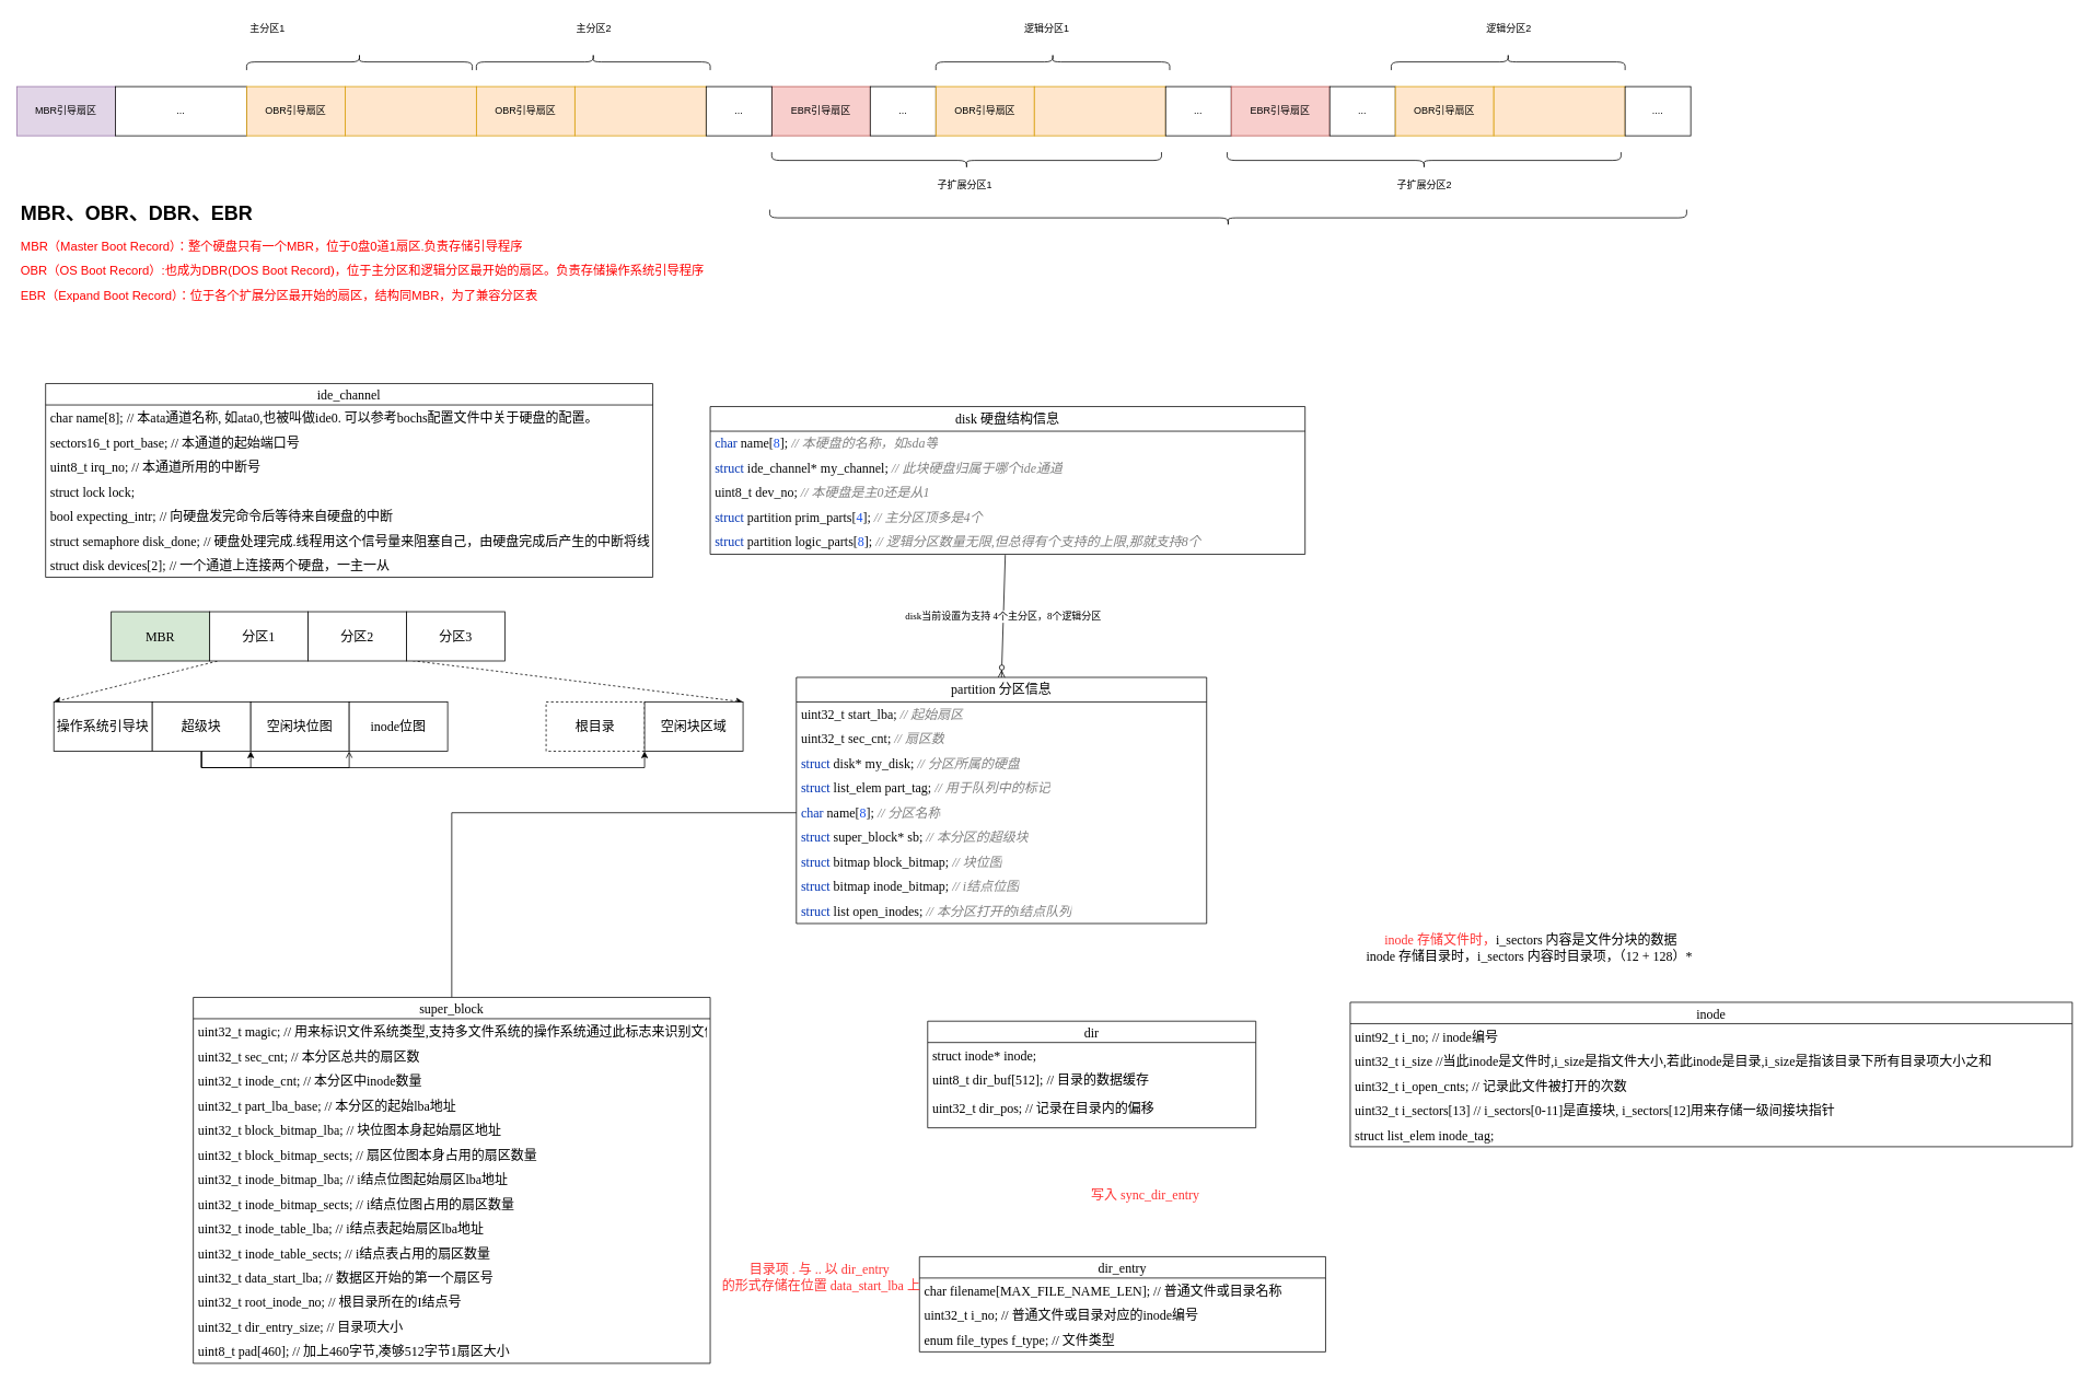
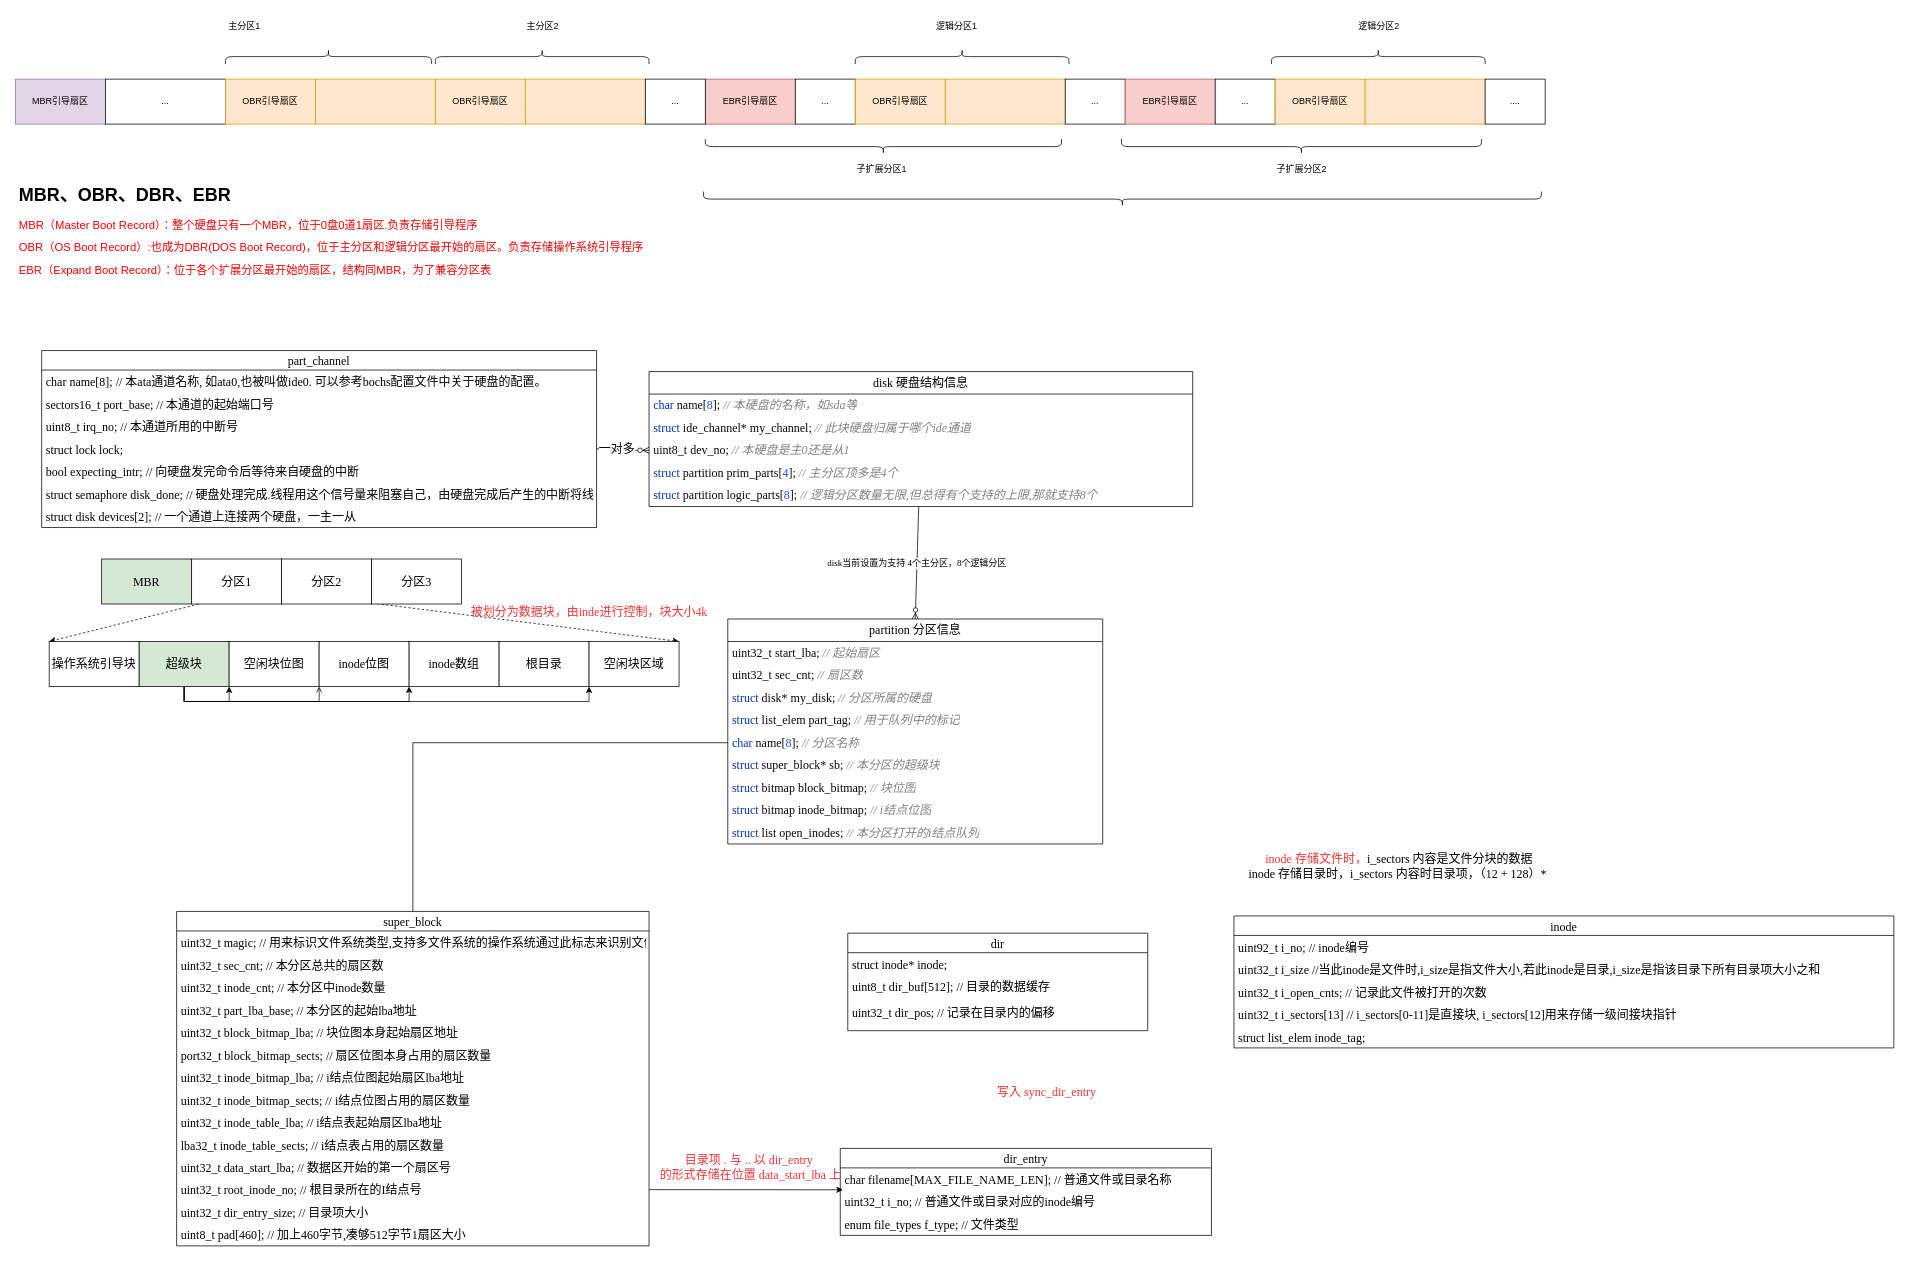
- <mxCell id="50" value="ide_channel" style="swimlane;fontStyle=0;childLayout=stackLayout;horizontal=1;startSize=26;horizontalStack=0;resizeParent=1;resizeParentMax=0;resizeLast=0;collapsible=1;marginBottom=0;align=center;fontSize=16;rounded=0;fontFamily=Comic Sans MS;" vertex="1" parent="1"><mxGeometry x="55" y="467" width="740" height="236" as="geometry" /></mxCell>
+ <mxCell id="50" value="part_channel" style="swimlane;fontStyle=0;childLayout=stackLayout;horizontal=1;startSize=26;horizontalStack=0;resizeParent=1;resizeParentMax=0;resizeLast=0;collapsible=1;marginBottom=0;align=center;fontSize=16;rounded=0;fontFamily=Comic Sans MS;" vertex="1" parent="1"><mxGeometry x="55" y="467" width="740" height="236" as="geometry" /></mxCell>
+ <mxCell id="58" value="" style="edgeStyle=entityRelationEdgeStyle;fontSize=12;html=1;endArrow=ERzeroToMany;endFill=1;rounded=0;fontFamily=Comic Sans MS;entryX=0;entryY=0.5;entryDx=0;entryDy=0;exitX=1;exitY=0.5;exitDx=0;exitDy=0;" edge="1" parent="1" source="54" target="46"><mxGeometry width="100" height="100" relative="1" as="geometry"><mxPoint x="715" y="905" as="sourcePoint" /><mxPoint x="815" y="805" as="targetPoint" /></mxGeometry></mxCell>
+ <mxCell id="59" value="一对多" style="edgeLabel;html=1;align=center;verticalAlign=middle;resizable=0;points=[];fontSize=16;fontFamily=Comic Sans MS;" vertex="1" connectable="0" parent="58"><mxGeometry x="-0.256" y="1" relative="1" as="geometry"><mxPoint as="offset" /></mxGeometry></mxCell>
+ <mxCell id="109" value="被划分为数据块，由inde进行控制，块大小4k" style="text;html=1;align=center;verticalAlign=middle;resizable=0;points=[];autosize=1;strokeColor=none;fillColor=none;fontSize=16;fontFamily=Comic Sans MS;fontColor=#FF3333;" vertex="1" parent="1"><mxGeometry x="615" y="800" width="340" height="30" as="geometry" /></mxCell>
- <mxCell id="98" value="超级块" style="rounded=0;whiteSpace=wrap;html=1;fontFamily=Comic Sans MS;fontSize=16;" vertex="1" parent="1"><mxGeometry x="185" y="855" width="120" height="60" as="geometry" /></mxCell>
+ <mxCell id="98" value="超级块" style="rounded=0;whiteSpace=wrap;html=1;fontFamily=Comic Sans MS;fontSize=16;fillColor=#d5e8d4;" vertex="1" parent="1"><mxGeometry x="185" y="855" width="120" height="60" as="geometry" /></mxCell>
+ <mxCell id="101" value="inode数组" style="rounded=0;whiteSpace=wrap;html=1;fontFamily=Comic Sans MS;fontSize=16;" vertex="1" parent="1"><mxGeometry x="545" y="855" width="120" height="60" as="geometry" /></mxCell>
- <mxCell id="102" value="根目录" style="rounded=0;whiteSpace=wrap;html=1;fontFamily=Comic Sans MS;fontSize=16;dashed=1;" vertex="1" parent="1"><mxGeometry x="665" y="855" width="120" height="60" as="geometry" /></mxCell>
+ <mxCell id="102" value="根目录" style="rounded=0;whiteSpace=wrap;html=1;fontFamily=Comic Sans MS;fontSize=16;" vertex="1" parent="1"><mxGeometry x="665" y="855" width="120" height="60" as="geometry" /></mxCell>
+ <mxCell id="96" style="edgeStyle=orthogonalEdgeStyle;rounded=0;orthogonalLoop=1;jettySize=auto;html=1;exitX=0.5;exitY=1;exitDx=0;exitDy=0;entryX=0;entryY=1;entryDx=0;entryDy=0;fontFamily=Comic Sans MS;fontSize=16;fontColor=#FF3333;" edge="1" parent="1" source="98" target="101"><mxGeometry relative="1" as="geometry" /></mxCell>
- <mxCell id="73" value="uint32_t block_bitmap_sects;     // 扇区位图本身占用的扇区数量" style="text;strokeColor=none;fillColor=none;spacingLeft=4;spacingRight=4;overflow=hidden;rotatable=0;points=[[0,0.5],[1,0.5]];portConstraint=eastwest;fontSize=16;rounded=0;fontFamily=Comic Sans MS;" vertex="1" parent="67"><mxGeometry y="176" width="630" height="30" as="geometry" /></mxCell>
+ <mxCell id="73" value="port32_t block_bitmap_sects;     // 扇区位图本身占用的扇区数量" style="text;strokeColor=none;fillColor=none;spacingLeft=4;spacingRight=4;overflow=hidden;rotatable=0;points=[[0,0.5],[1,0.5]];portConstraint=eastwest;fontSize=16;rounded=0;fontFamily=Comic Sans MS;" vertex="1" parent="67"><mxGeometry y="176" width="630" height="30" as="geometry" /></mxCell>
- <mxCell id="77" value="uint32_t inode_table_sects;     // i结点表占用的扇区数量" style="text;strokeColor=none;fillColor=none;spacingLeft=4;spacingRight=4;overflow=hidden;rotatable=0;points=[[0,0.5],[1,0.5]];portConstraint=eastwest;fontSize=16;rounded=0;fontFamily=Comic Sans MS;" vertex="1" parent="67"><mxGeometry y="296" width="630" height="30" as="geometry" /></mxCell>
+ <mxCell id="77" value="lba32_t inode_table_sects;     // i结点表占用的扇区数量" style="text;strokeColor=none;fillColor=none;spacingLeft=4;spacingRight=4;overflow=hidden;rotatable=0;points=[[0,0.5],[1,0.5]];portConstraint=eastwest;fontSize=16;rounded=0;fontFamily=Comic Sans MS;" vertex="1" parent="67"><mxGeometry y="296" width="630" height="30" as="geometry" /></mxCell>
+ <mxCell id="107" style="edgeStyle=none;rounded=0;orthogonalLoop=1;jettySize=auto;html=1;exitX=1;exitY=0.5;exitDx=0;exitDy=0;entryX=0.007;entryY=-0.027;entryDx=0;entryDy=0;entryPerimeter=0;fontFamily=Comic Sans MS;fontSize=16;" edge="1" parent="1" source="79" target="88"><mxGeometry relative="1" as="geometry" /></mxCell>
